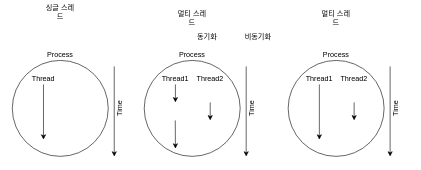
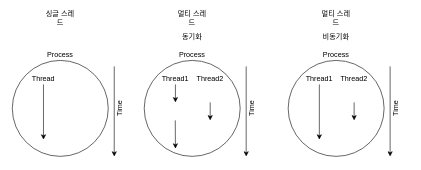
- <mxCell id="14" value="싱글 스레드" style="text;html=1;strokeColor=none;fillColor=none;align=center;verticalAlign=middle;whiteSpace=wrap;rounded=0;" vertex="1" parent="1"><mxGeometry x="70" y="10" width="60" height="20" as="geometry" /></mxCell>
+ <mxCell id="14" value="싱글 스레드" style="text;html=1;strokeColor=none;fillColor=none;align=center;verticalAlign=middle;whiteSpace=wrap;rounded=0;" vertex="1" parent="1"><mxGeometry x="70" y="20" width="60" height="20" as="geometry" /></mxCell>
- <mxCell id="28" value="동기화" style="text;html=1;strokeColor=none;fillColor=none;align=center;verticalAlign=middle;whiteSpace=wrap;rounded=0;" vertex="1" parent="1"><mxGeometry x="315" y="50" width="60" height="20" as="geometry" /></mxCell>
+ <mxCell id="28" value="동기화" style="text;html=1;strokeColor=none;fillColor=none;align=center;verticalAlign=middle;whiteSpace=wrap;rounded=0;" vertex="1" parent="1"><mxGeometry x="290" y="50" width="60" height="20" as="geometry" /></mxCell>
- <mxCell id="29" value="비동기화" style="text;html=1;strokeColor=none;fillColor=none;align=center;verticalAlign=middle;whiteSpace=wrap;rounded=0;" vertex="1" parent="1"><mxGeometry x="400" y="50" width="60" height="20" as="geometry" /></mxCell>
+ <mxCell id="29" value="비동기화" style="text;html=1;strokeColor=none;fillColor=none;align=center;verticalAlign=middle;whiteSpace=wrap;rounded=0;" vertex="1" parent="1"><mxGeometry x="530" y="50" width="60" height="20" as="geometry" /></mxCell>
